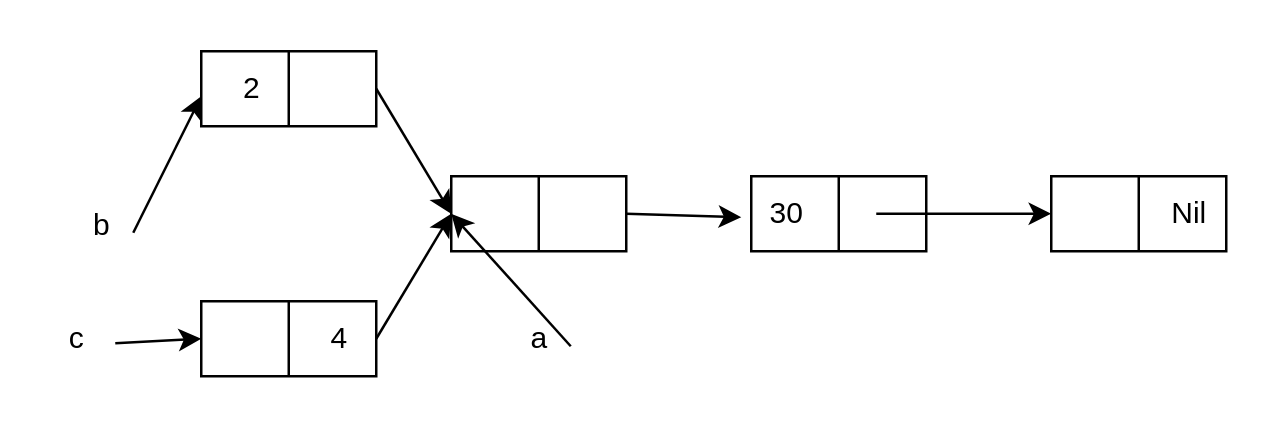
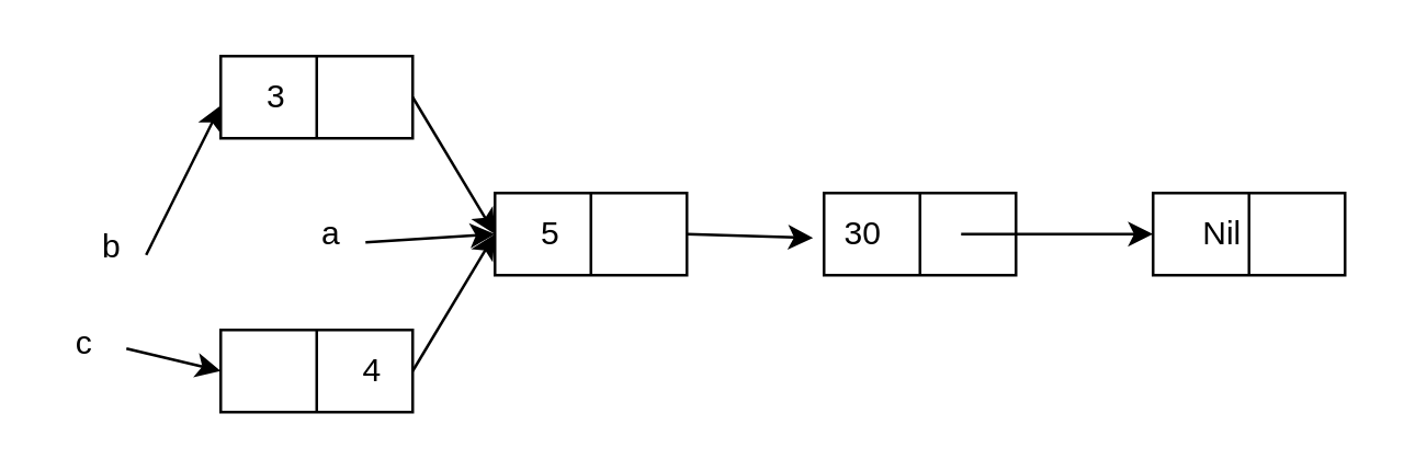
- <mxCell id="18" value="2" style="text;html=1;align=center;verticalAlign=middle;resizable=0;points=[];autosize=1;strokeColor=none;fillColor=none;" vertex="1" parent="1"><mxGeometry x="90" y="25" width="20" height="20" as="geometry" /></mxCell>
+ <mxCell id="18" value="3" style="text;html=1;align=center;verticalAlign=middle;resizable=0;points=[];autosize=1;strokeColor=none;fillColor=none;" vertex="1" parent="1"><mxGeometry x="90" y="25" width="20" height="20" as="geometry" /></mxCell>
+ <mxCell id="20" value="5" style="text;html=1;align=center;verticalAlign=middle;resizable=0;points=[];autosize=1;strokeColor=none;fillColor=none;" vertex="1" parent="1"><mxGeometry x="190" y="75" width="20" height="20" as="geometry" /></mxCell>
- <mxCell id="22" value="Nil" style="text;html=1;align=center;verticalAlign=middle;resizable=0;points=[];autosize=1;strokeColor=none;fillColor=none;" vertex="1" parent="1"><mxGeometry x="460" y="75" width="30" height="20" as="geometry" /></mxCell>
+ <mxCell id="22" value="Nil" style="text;html=1;align=center;verticalAlign=middle;resizable=0;points=[];autosize=1;strokeColor=none;fillColor=none;" vertex="1" parent="1"><mxGeometry x="430" y="75" width="30" height="20" as="geometry" /></mxCell>
- <mxCell id="13" value="c" style="text;html=1;align=center;verticalAlign=middle;resizable=0;points=[];autosize=1;strokeColor=none;fillColor=none;" vertex="1" parent="1"><mxGeometry x="20" y="125" width="20" height="20" as="geometry" /></mxCell>
+ <mxCell id="13" value="c" style="text;html=1;align=center;verticalAlign=middle;resizable=0;points=[];autosize=1;strokeColor=none;fillColor=none;" vertex="1" parent="1"><mxGeometry x="20" y="115" width="20" height="20" as="geometry" /></mxCell>
- <mxCell id="14" value="a" style="text;html=1;align=center;verticalAlign=middle;resizable=0;points=[];autosize=1;strokeColor=none;fillColor=none;" vertex="1" parent="1"><mxGeometry x="205" y="125" width="20" height="20" as="geometry" /></mxCell>
+ <mxCell id="14" value="a" style="text;html=1;align=center;verticalAlign=middle;resizable=0;points=[];autosize=1;strokeColor=none;fillColor=none;" vertex="1" parent="1"><mxGeometry x="110" y="75" width="20" height="20" as="geometry" /></mxCell>
